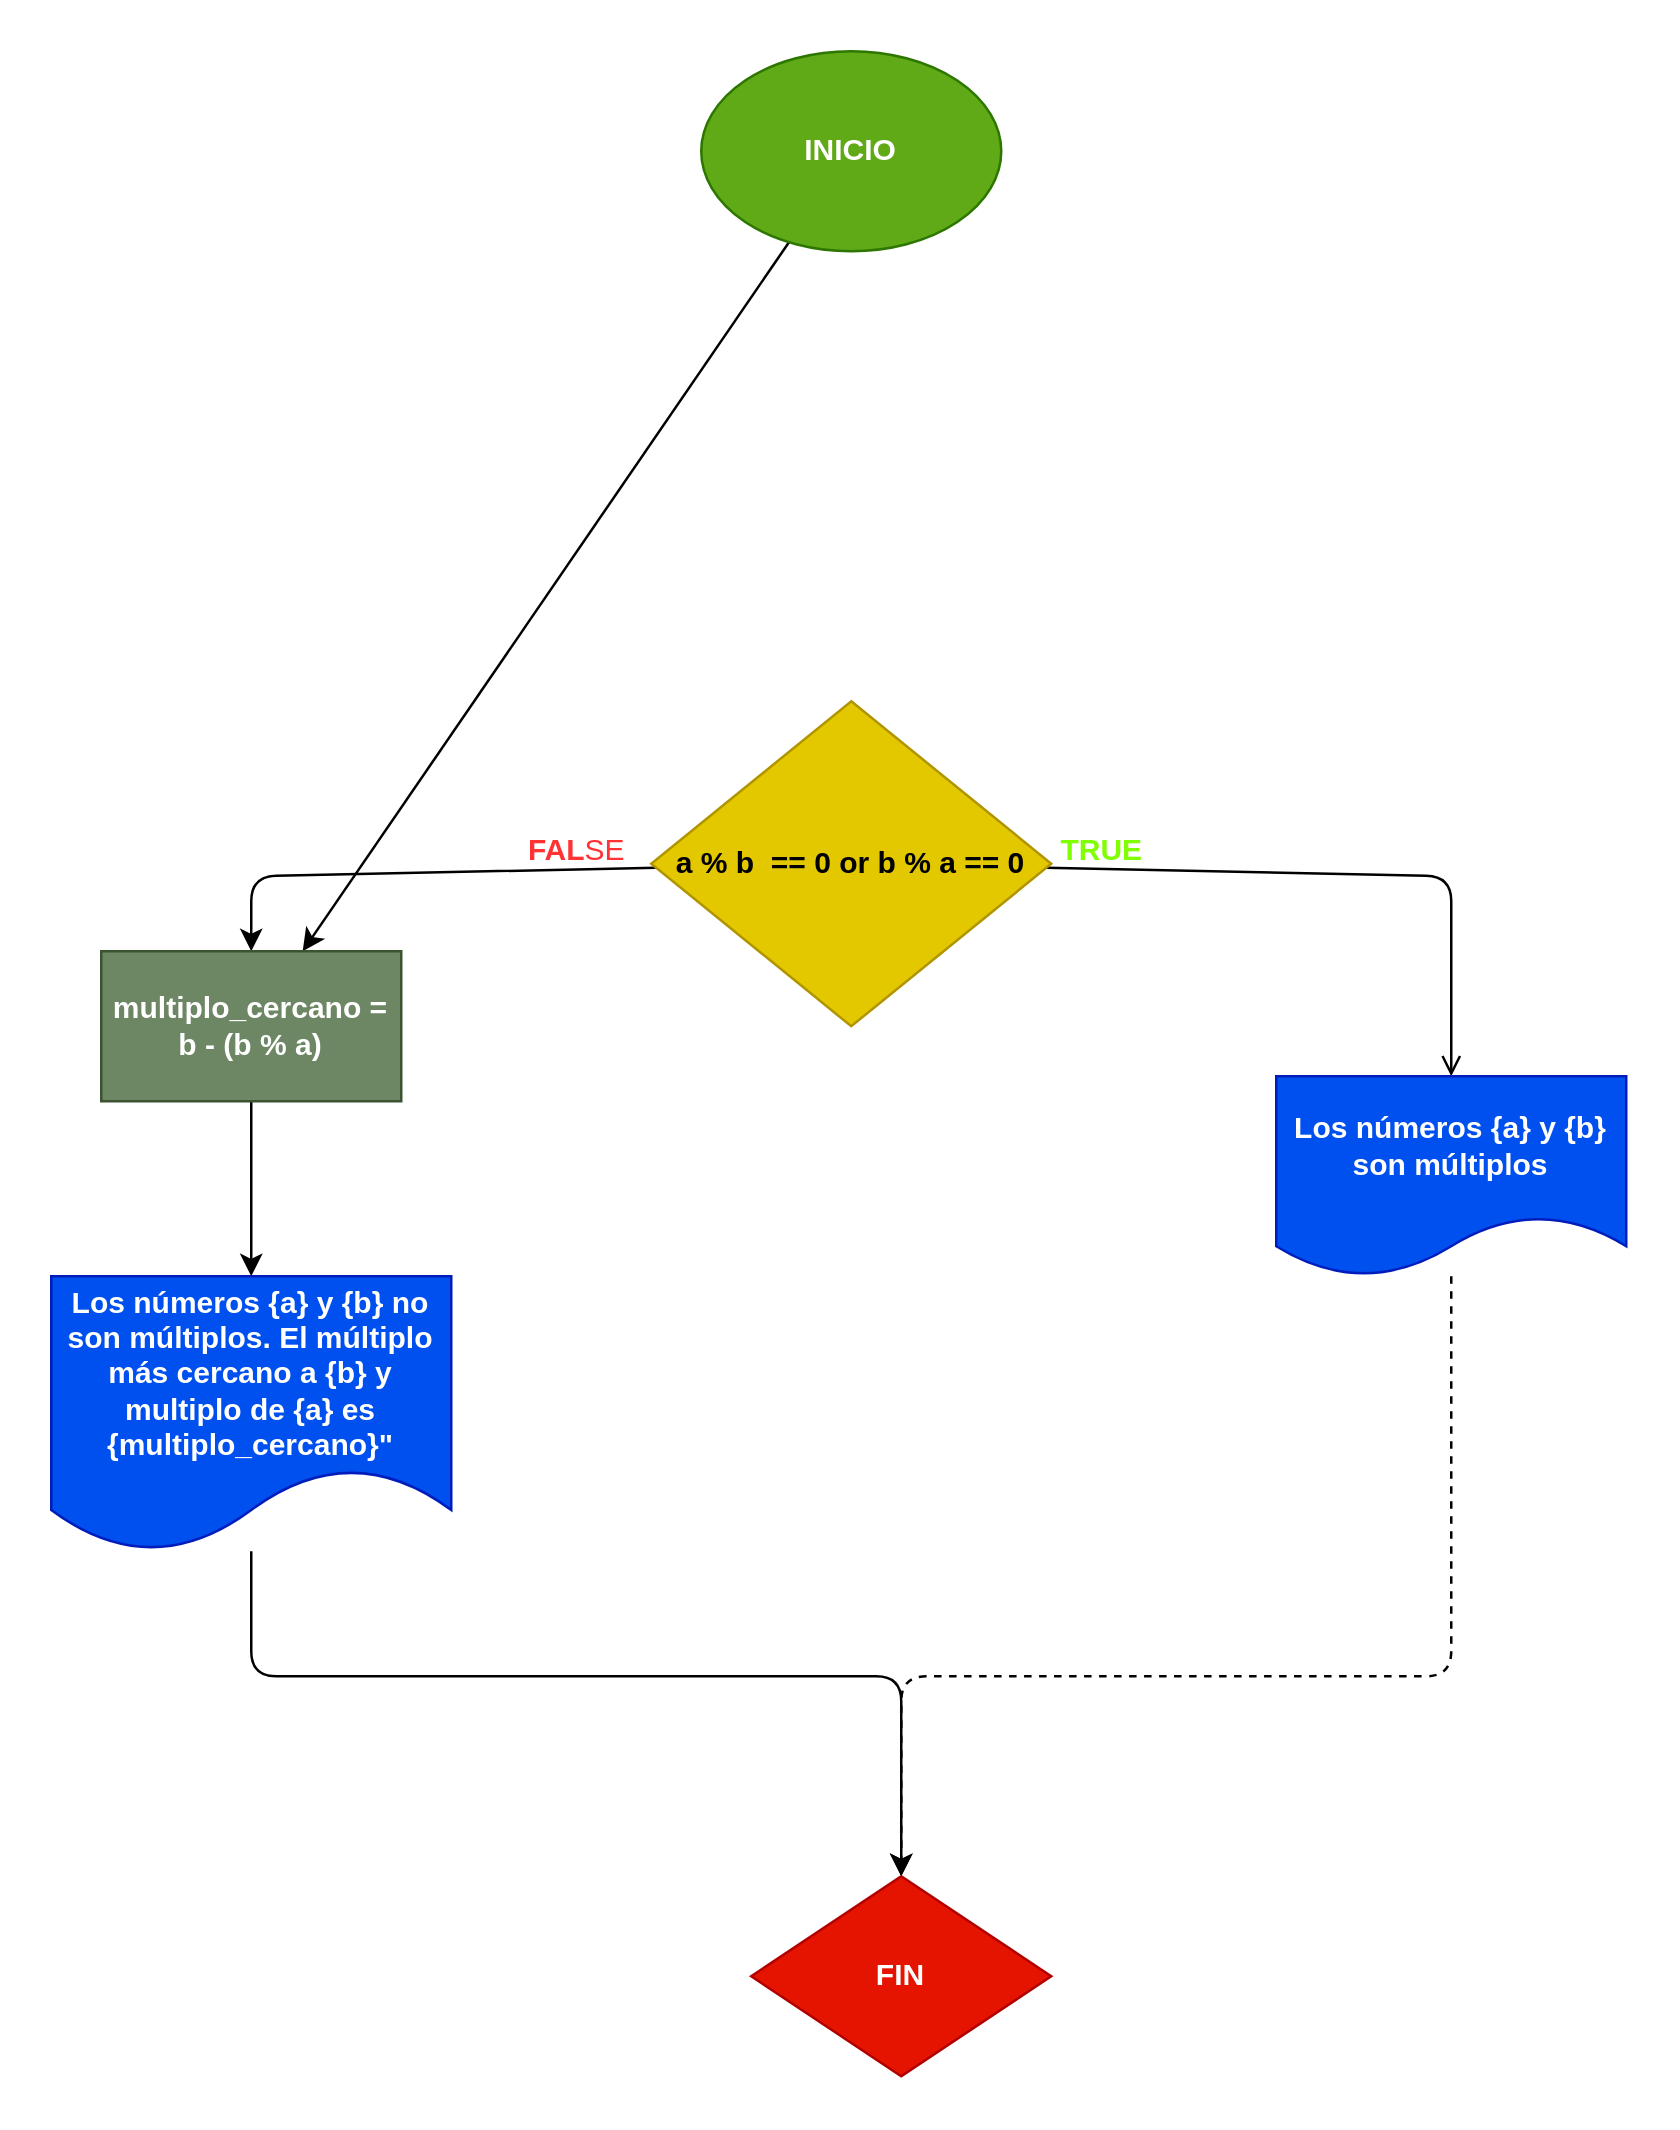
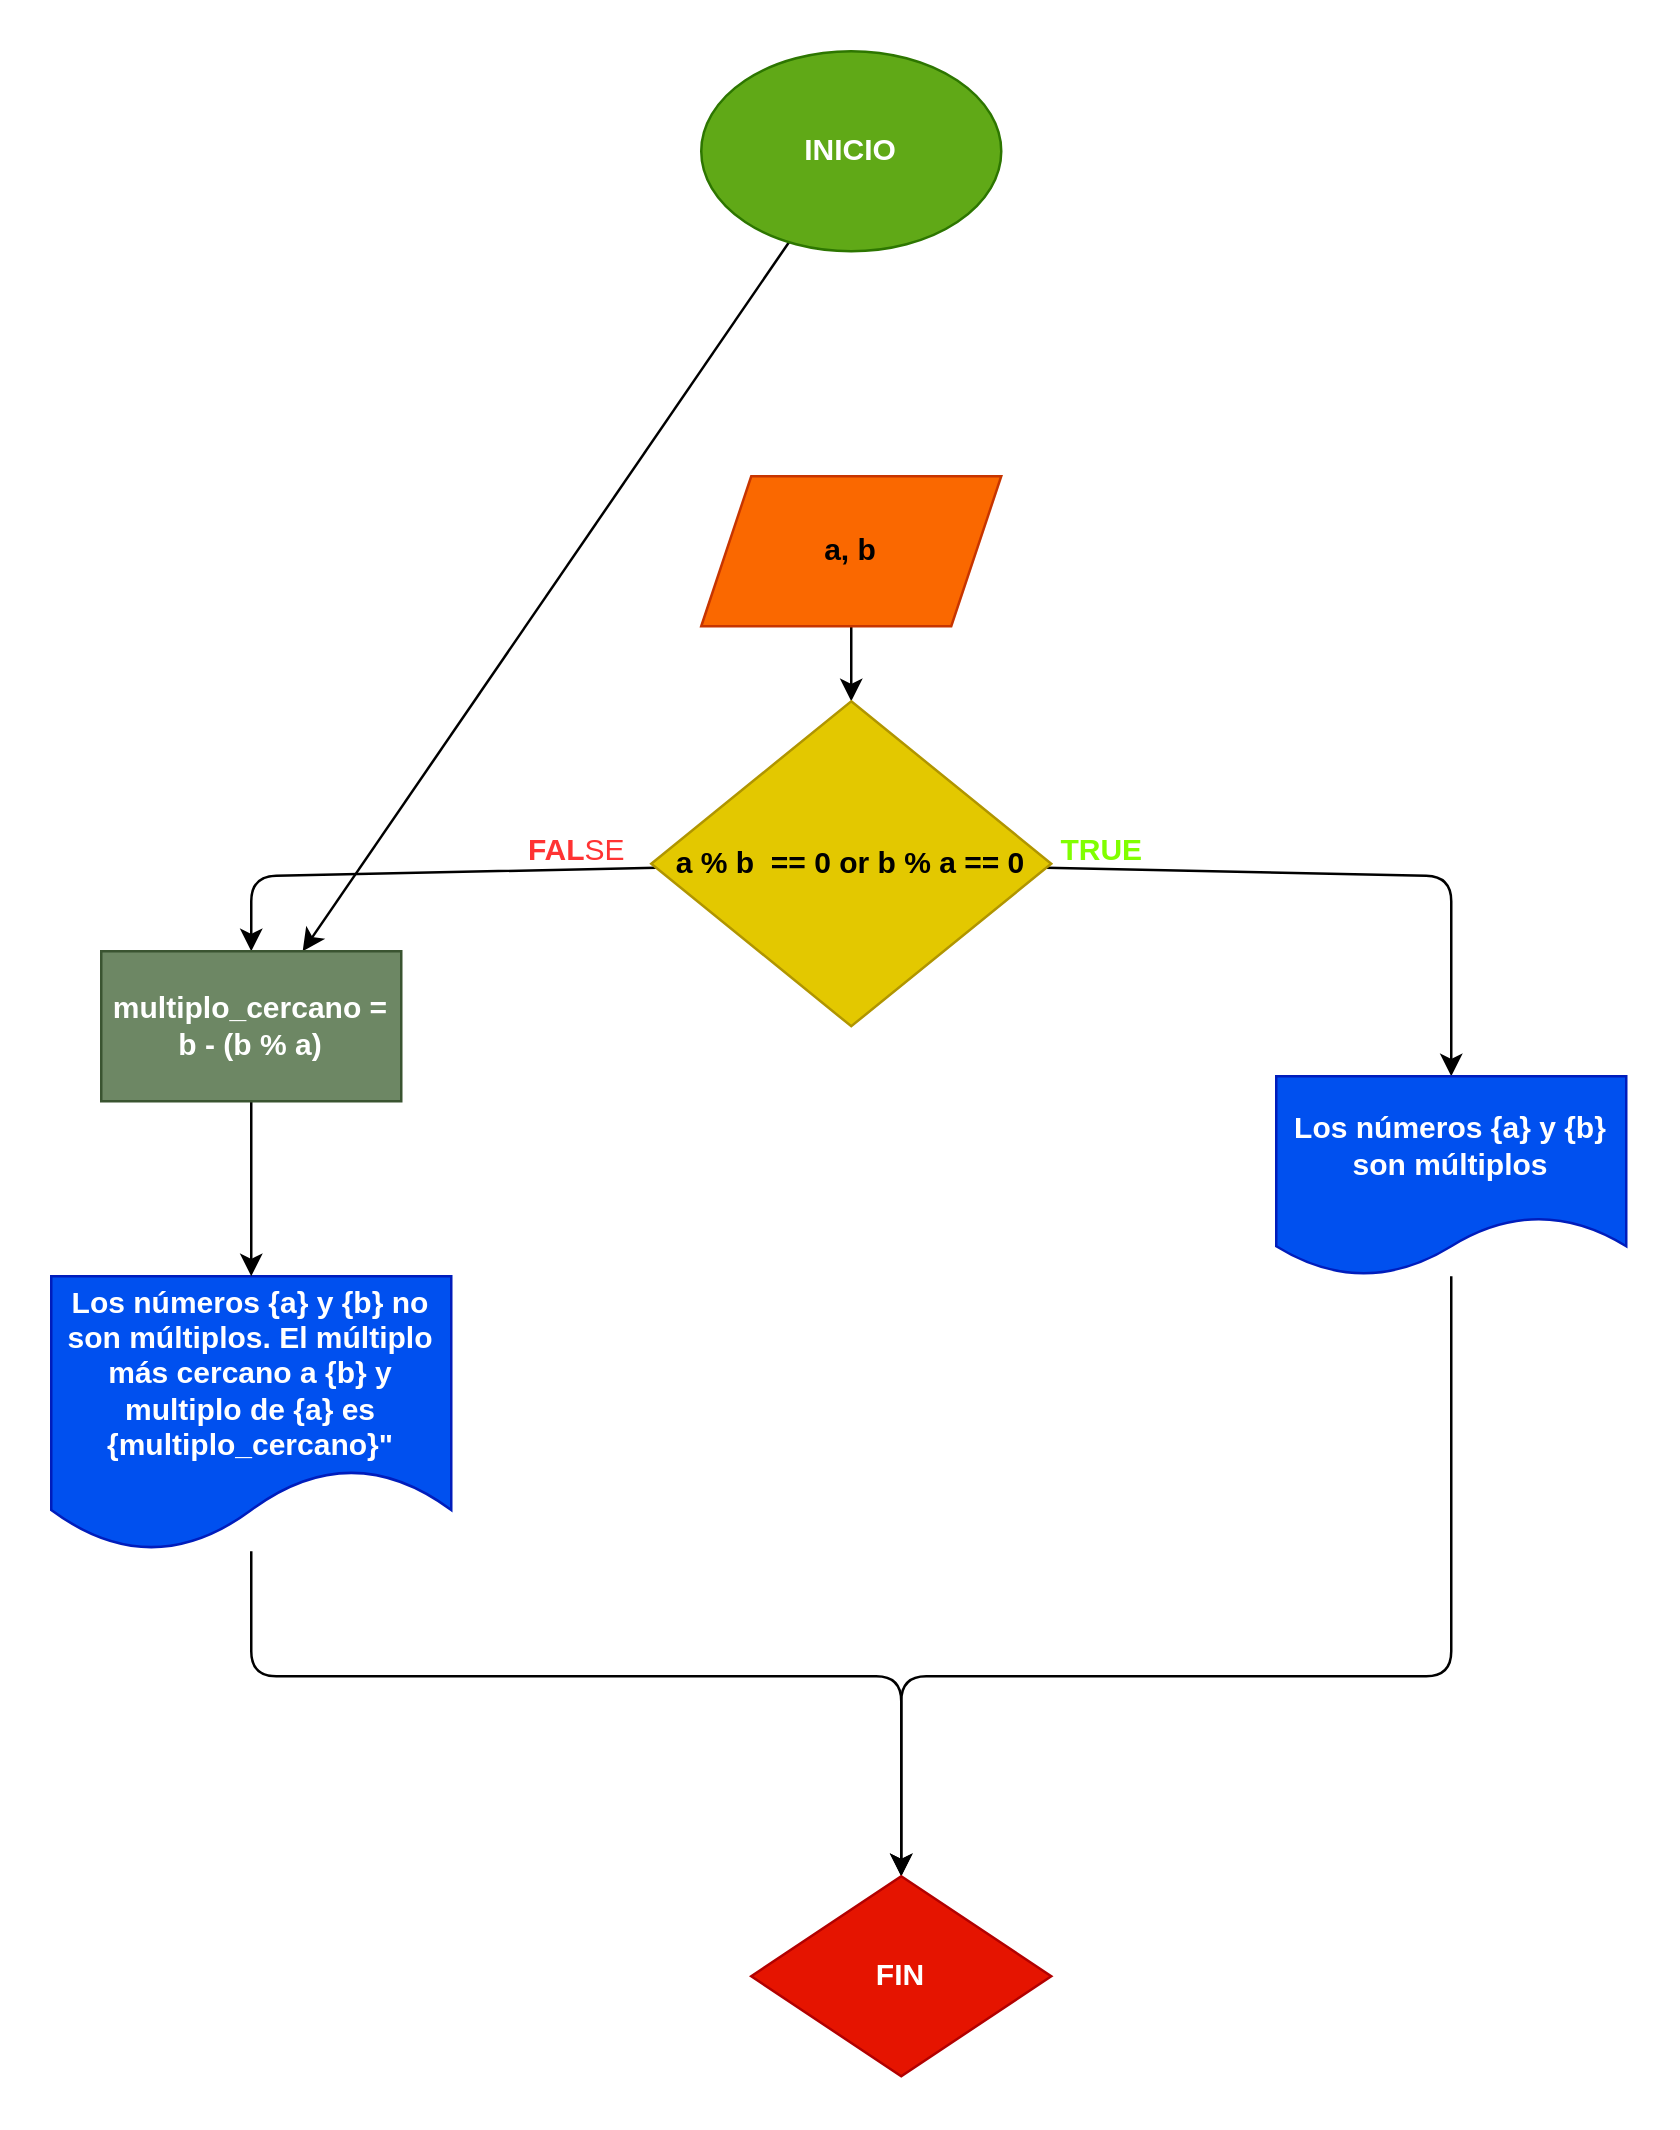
+ <mxCell id="5" value="&lt;b&gt;a, b&lt;/b&gt;" style="shape=parallelogram;perimeter=parallelogramPerimeter;whiteSpace=wrap;html=1;fixedSize=1;fillColor=#fa6800;strokeColor=#C73500;fontColor=#000000;" vertex="1" parent="1"><mxGeometry x="280" y="190" width="120" height="60" as="geometry" /></mxCell>
+ <mxCell id="4" value="" style="edgeStyle=none;html=1;" edge="1" parent="1" source="5" target="8"><mxGeometry relative="1" as="geometry" /></mxCell>
- <mxCell id="6" value="" style="edgeStyle=none;html=1;entryX=0.5;entryY=0;entryDx=0;entryDy=0;endArrow=open;" edge="1" parent="1" source="8" target="10"><mxGeometry relative="1" as="geometry"><Array as="points"><mxPoint x="580" y="350" /></Array></mxGeometry></mxCell>
+ <mxCell id="6" value="" style="edgeStyle=none;html=1;entryX=0.5;entryY=0;entryDx=0;entryDy=0;" edge="1" parent="1" source="8" target="10"><mxGeometry relative="1" as="geometry"><Array as="points"><mxPoint x="580" y="350" /></Array></mxGeometry></mxCell>
- <mxCell id="9" style="edgeStyle=none;html=1;entryX=0.5;entryY=0;entryDx=0;entryDy=0;dashed=1;" edge="1" parent="1" source="10" target="15"><mxGeometry relative="1" as="geometry"><Array as="points"><mxPoint x="580" y="670" /><mxPoint x="360" y="670" /></Array></mxGeometry></mxCell>
+ <mxCell id="9" style="edgeStyle=none;html=1;entryX=0.5;entryY=0;entryDx=0;entryDy=0;" edge="1" parent="1" source="10" target="15"><mxGeometry relative="1" as="geometry"><Array as="points"><mxPoint x="580" y="670" /><mxPoint x="360" y="670" /></Array></mxGeometry></mxCell>
